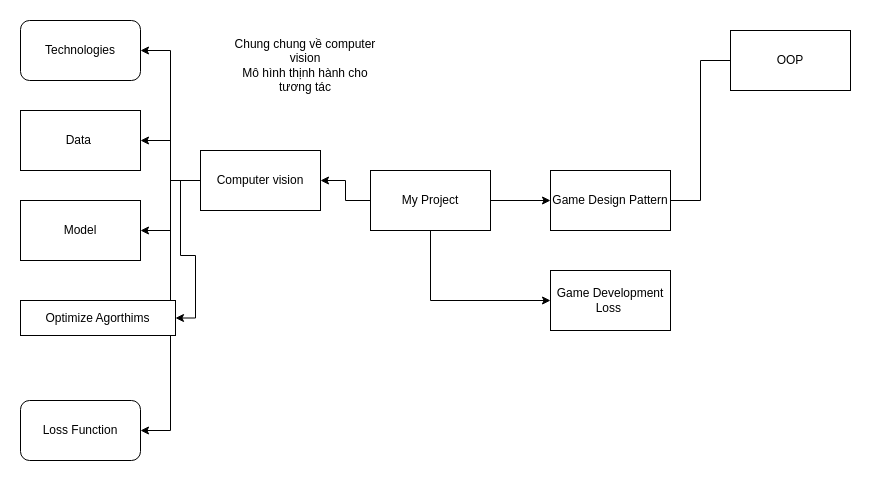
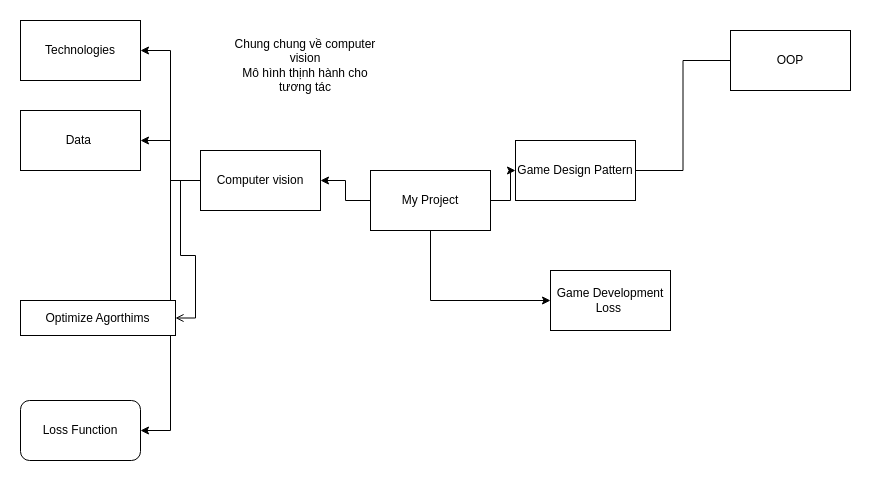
- <mxCell id="18" value="Technologies" style="whiteSpace=wrap;html=1;rounded=1;" parent="1" vertex="1"><mxGeometry x="20" y="20" width="120" height="60" as="geometry" /></mxCell>
+ <mxCell id="18" value="Technologies" style="rounded=0;whiteSpace=wrap;html=1;" parent="1" vertex="1"><mxGeometry x="20" y="20" width="120" height="60" as="geometry" /></mxCell>
- <mxCell id="13" value="Game Design Pattern" style="rounded=0;whiteSpace=wrap;html=1;" parent="1" vertex="1"><mxGeometry x="550" y="170" width="120" height="60" as="geometry" /></mxCell>
+ <mxCell id="13" value="Game Design Pattern" style="rounded=0;whiteSpace=wrap;html=1;" parent="1" vertex="1"><mxGeometry x="515" y="140" width="120" height="60" as="geometry" /></mxCell>
- <mxCell id="15" value="Model" style="rounded=0;whiteSpace=wrap;html=1;" parent="1" vertex="1"><mxGeometry x="20" y="200" width="120" height="60" as="geometry" /></mxCell>
- <mxCell id="7" value="" style="edgeStyle=orthogonalEdgeStyle;rounded=0;orthogonalLoop=1;jettySize=auto;html=1;" parent="1" source="11" target="15" edge="1"><mxGeometry relative="1" as="geometry" /></mxCell>
- <mxCell id="8" style="edgeStyle=orthogonalEdgeStyle;rounded=0;orthogonalLoop=1;jettySize=auto;html=1;entryX=1;entryY=0.5;entryDx=0;entryDy=0;" parent="1" source="11" target="16" edge="1"><mxGeometry relative="1" as="geometry" /></mxCell>
+ <mxCell id="8" style="edgeStyle=orthogonalEdgeStyle;rounded=0;orthogonalLoop=1;jettySize=auto;html=1;entryX=1;entryY=0.5;entryDx=0;entryDy=0;endArrow=open;" parent="1" source="11" target="16" edge="1"><mxGeometry relative="1" as="geometry" /></mxCell>
